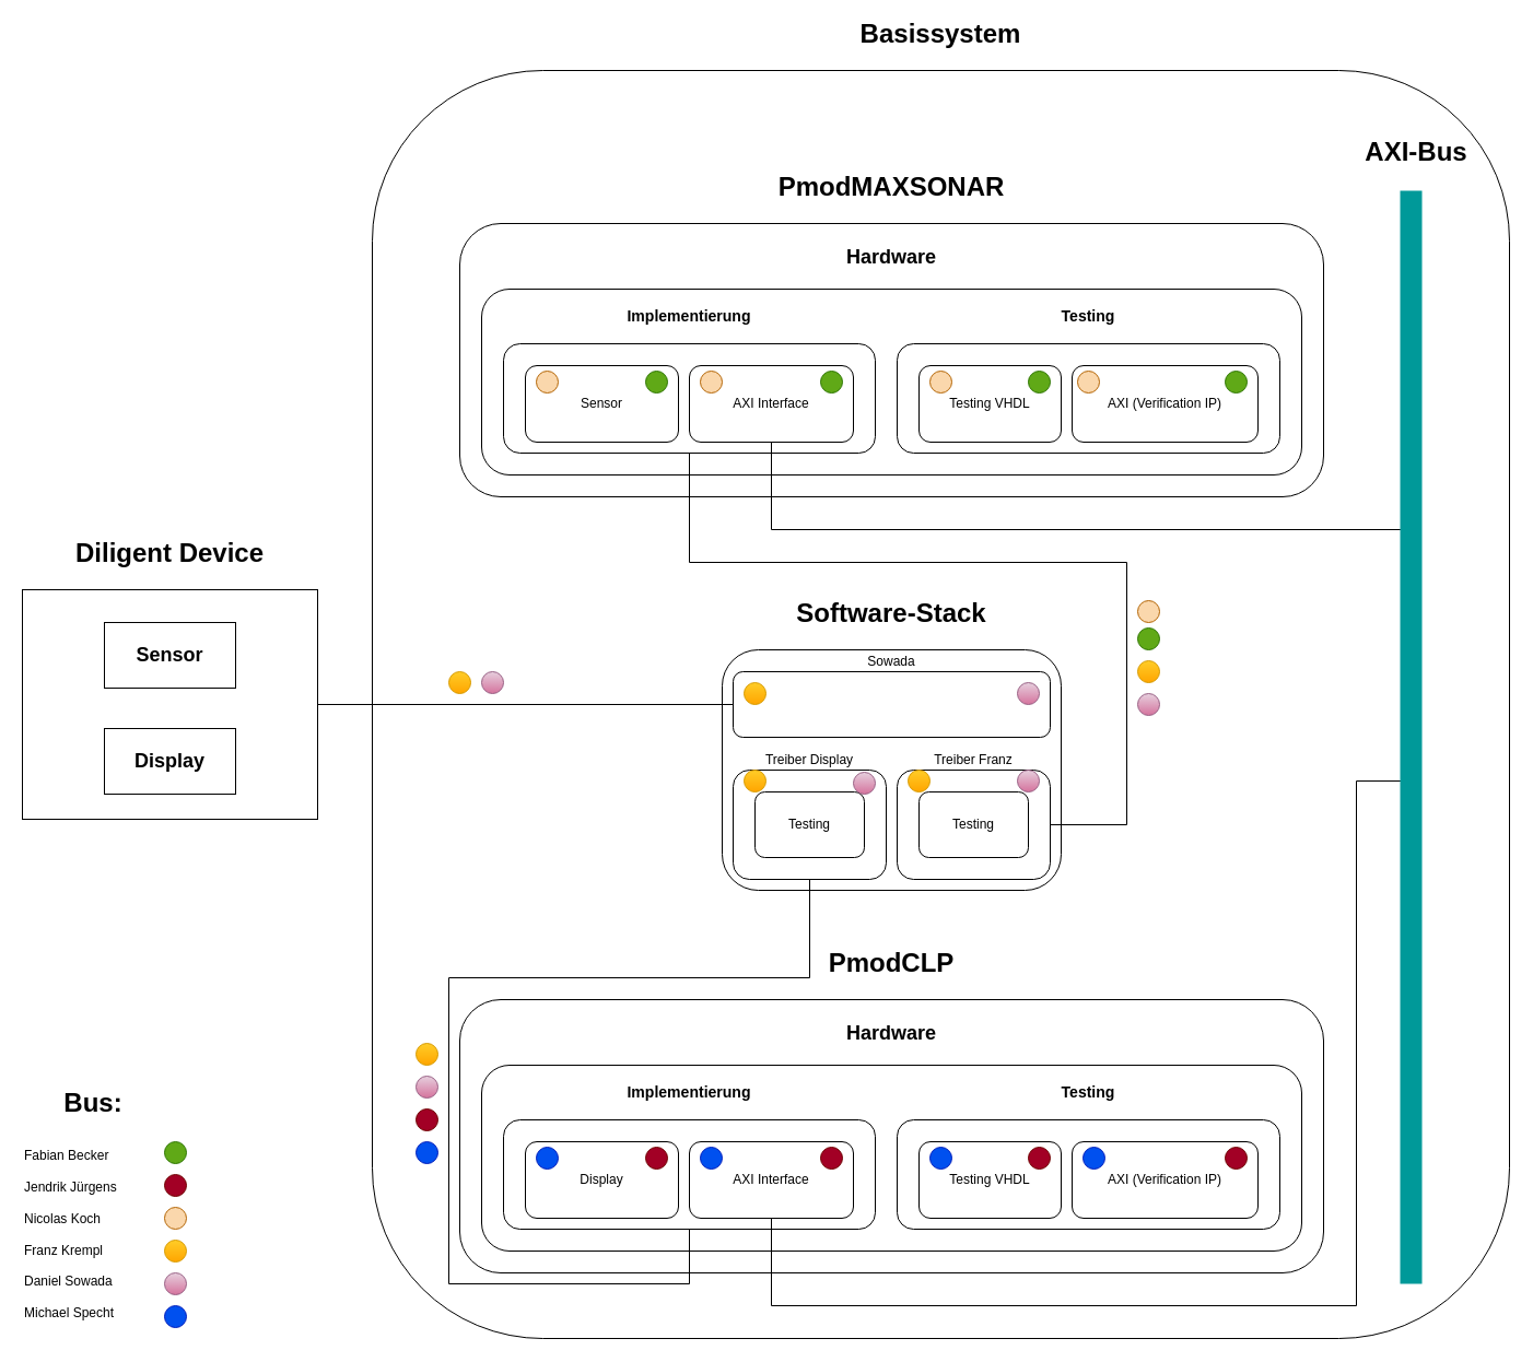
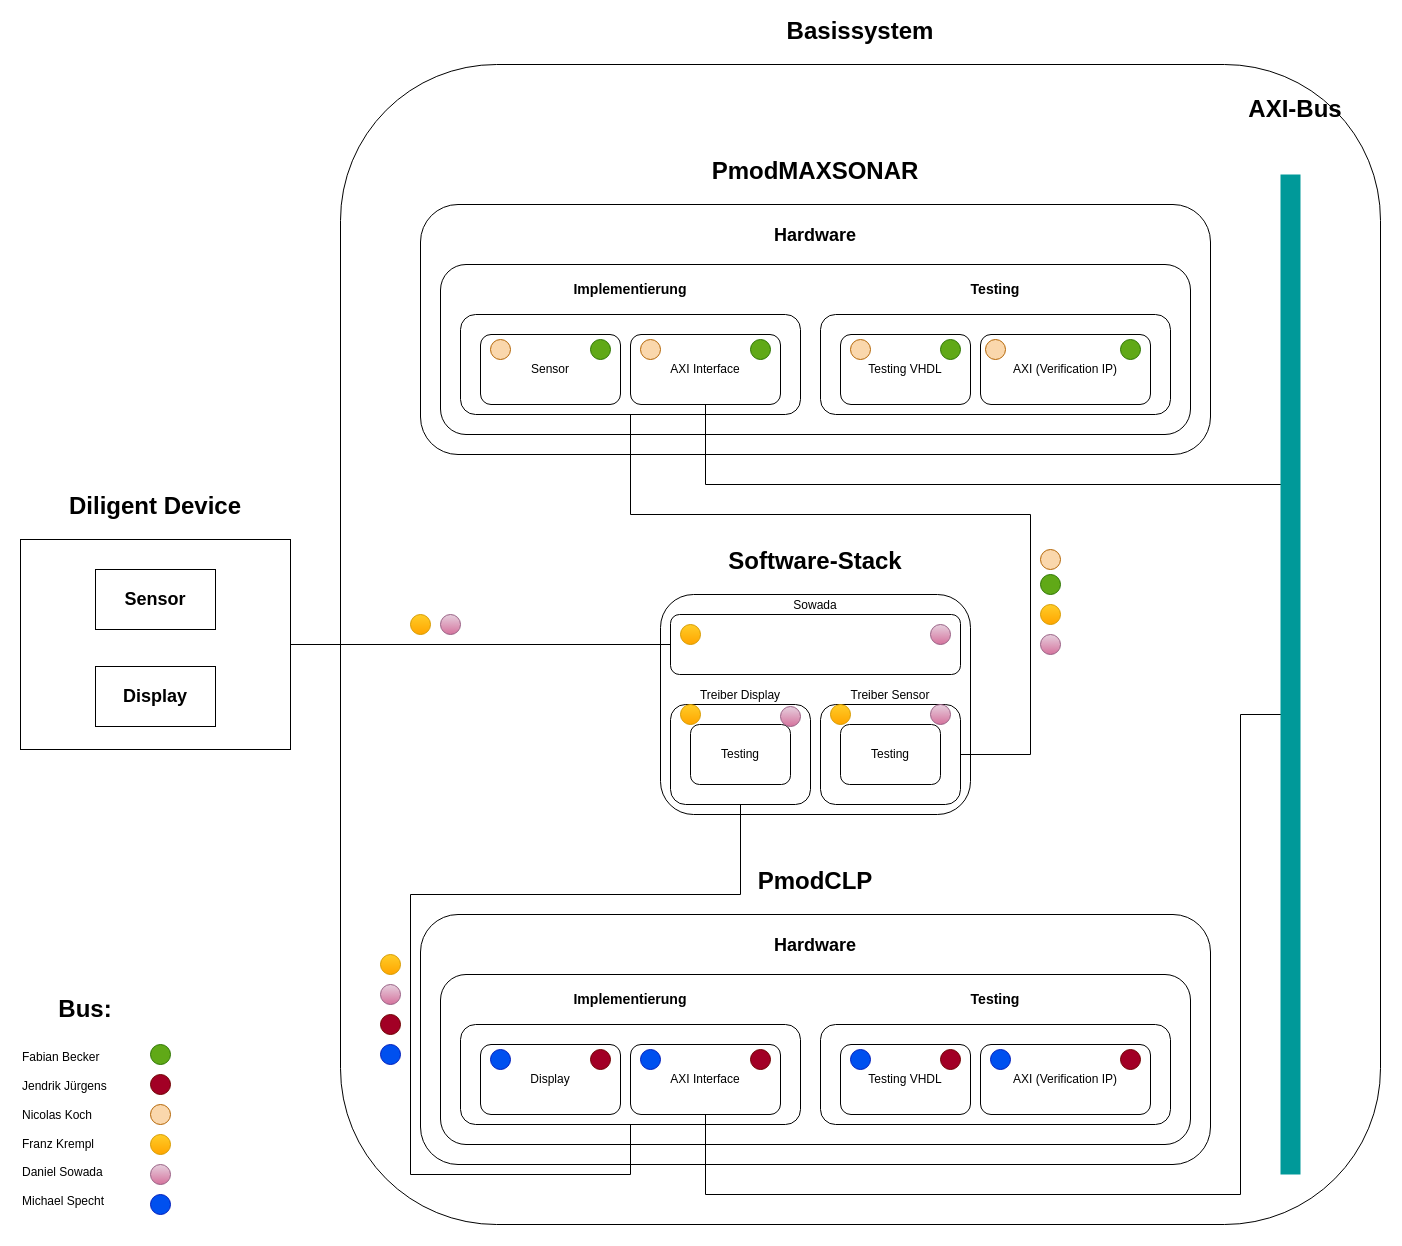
- <mxCell id="41" value="&lt;h1&gt;AXI-Bus&lt;/h1&gt;" style="text;html=1;align=center;verticalAlign=middle;whiteSpace=wrap;rounded=0;" parent="1" vertex="1"><mxGeometry x="1240" y="80" width="110" height="30" as="geometry" /></mxCell>
+ <mxCell id="41" value="&lt;h1&gt;AXI-Bus&lt;/h1&gt;" style="text;html=1;align=center;verticalAlign=middle;whiteSpace=wrap;rounded=0;" parent="1" vertex="1"><mxGeometry x="1240" y="50" width="110" height="30" as="geometry" /></mxCell>
- <mxCell id="28" value="Treiber Franz" style="rounded=1;whiteSpace=wrap;html=1;labelPosition=center;verticalLabelPosition=top;align=center;verticalAlign=bottom;" parent="1" vertex="1"><mxGeometry x="820" y="660" width="140" height="100" as="geometry" /></mxCell>
+ <mxCell id="28" value="Treiber Sensor" style="rounded=1;whiteSpace=wrap;html=1;labelPosition=center;verticalLabelPosition=top;align=center;verticalAlign=bottom;" parent="1" vertex="1"><mxGeometry x="820" y="660" width="140" height="100" as="geometry" /></mxCell>
